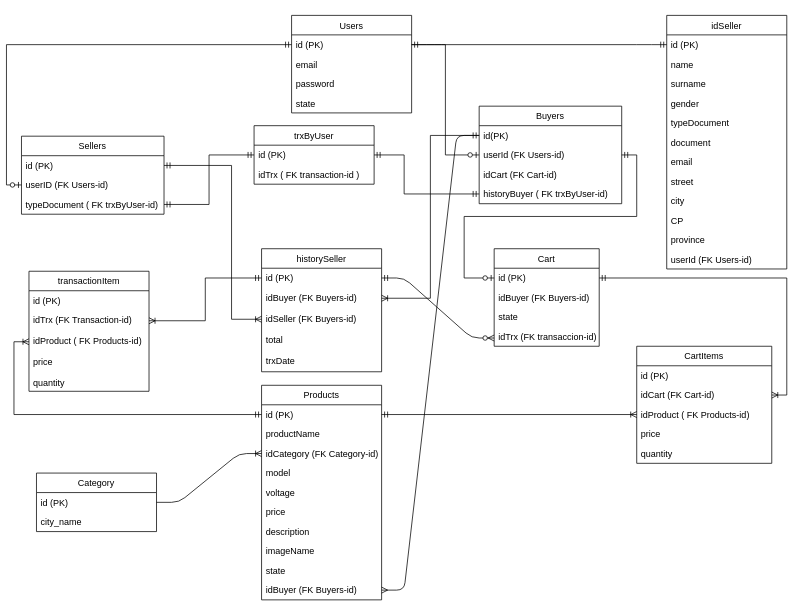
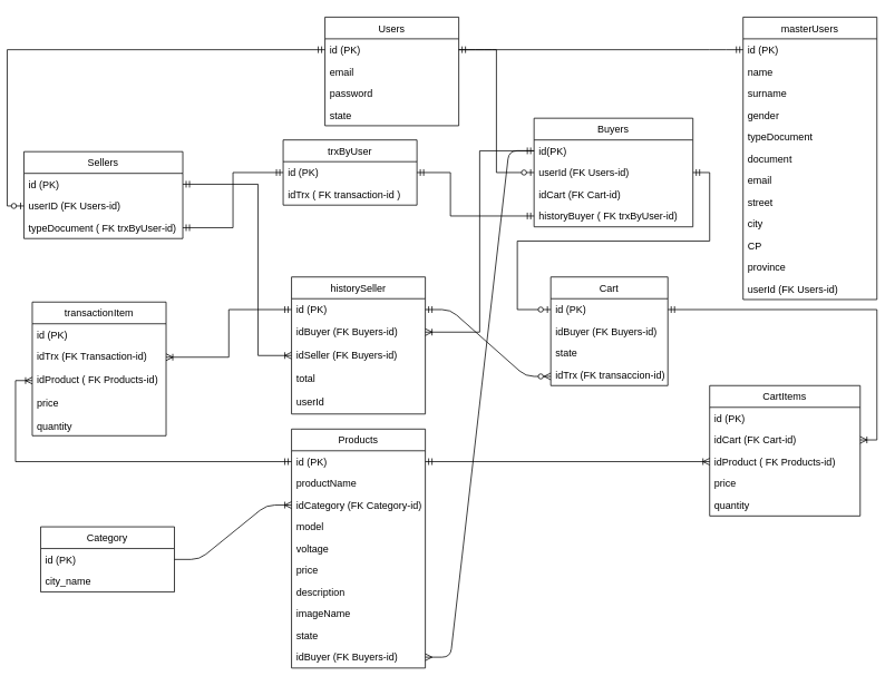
- <mxCell id="64" value="idSeller" style="swimlane;fontStyle=0;childLayout=stackLayout;horizontal=1;startSize=26;fillColor=none;horizontalStack=0;resizeParent=1;resizeParentMax=0;resizeLast=0;collapsible=1;marginBottom=0;" parent="1" vertex="1"><mxGeometry x="880" y="20" width="160" height="338" as="geometry" /></mxCell>
+ <mxCell id="64" value="masterUsers" style="swimlane;fontStyle=0;childLayout=stackLayout;horizontal=1;startSize=26;fillColor=none;horizontalStack=0;resizeParent=1;resizeParentMax=0;resizeLast=0;collapsible=1;marginBottom=0;" parent="1" vertex="1"><mxGeometry x="880" y="20" width="160" height="338" as="geometry" /></mxCell>
- <mxCell id="21" value="trxDate" style="text;strokeColor=none;fillColor=none;align=left;verticalAlign=top;spacingLeft=4;spacingRight=4;overflow=hidden;rotatable=0;points=[[0,0.5],[1,0.5]];portConstraint=eastwest;" parent="16" vertex="1"><mxGeometry y="136" width="160" height="28" as="geometry" /></mxCell>
+ <mxCell id="21" value="userId" style="text;strokeColor=none;fillColor=none;align=left;verticalAlign=top;spacingLeft=4;spacingRight=4;overflow=hidden;rotatable=0;points=[[0,0.5],[1,0.5]];portConstraint=eastwest;" parent="16" vertex="1"><mxGeometry y="136" width="160" height="28" as="geometry" /></mxCell>
